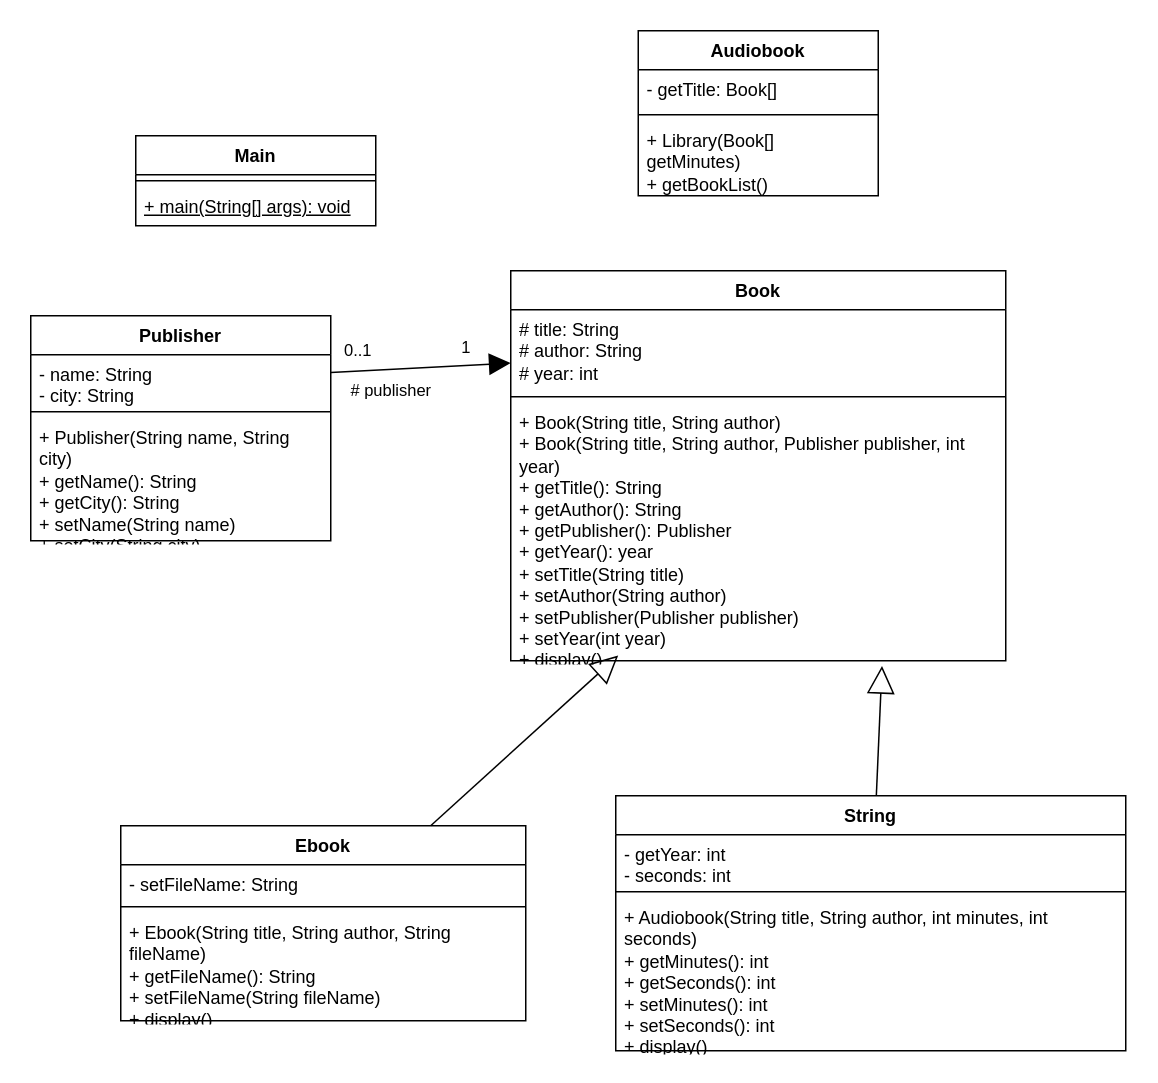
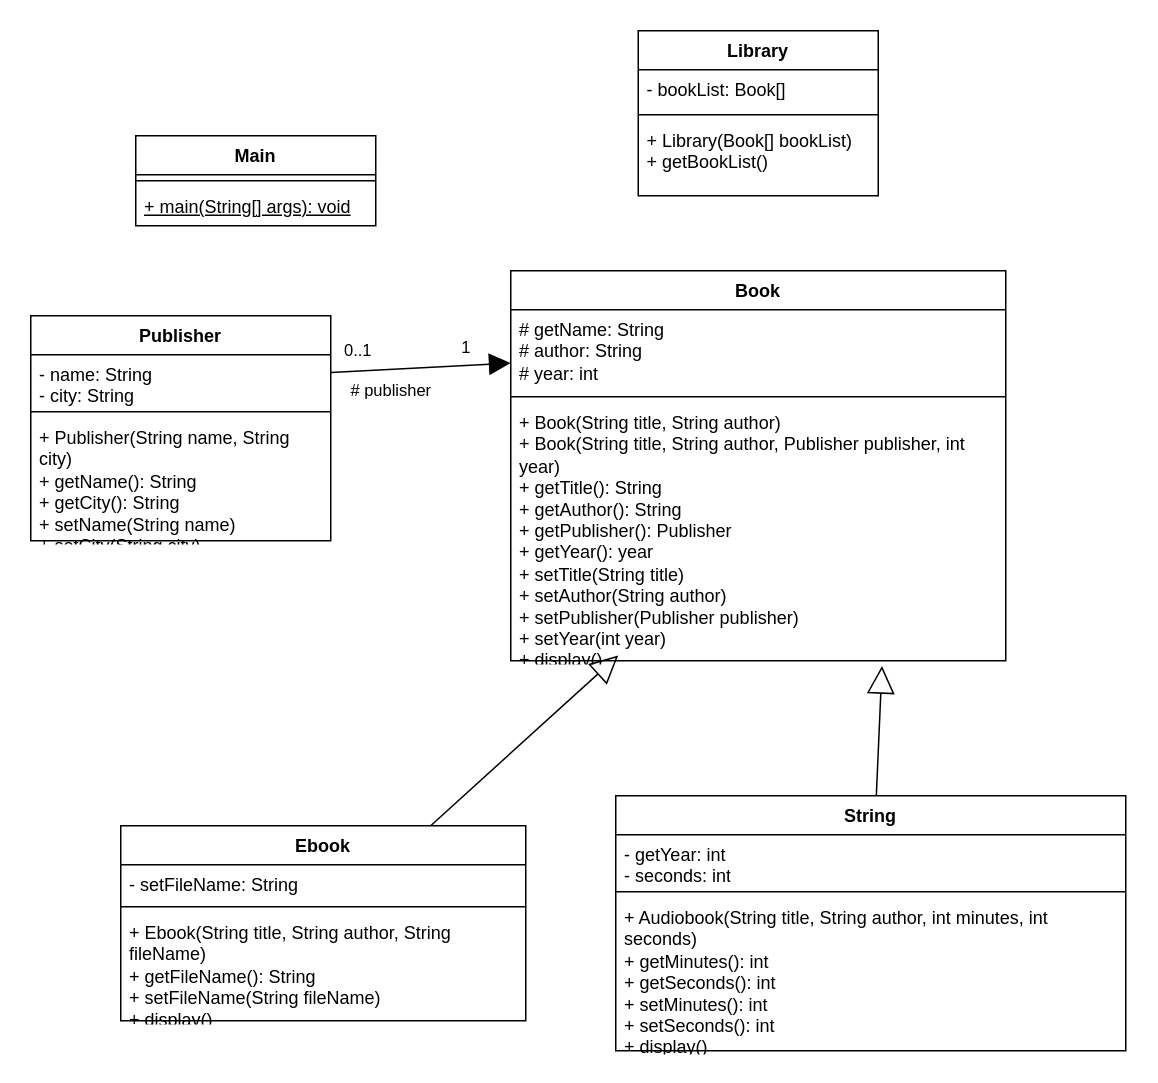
- <mxCell id="2" value="Audiobook" style="swimlane;fontStyle=1;align=center;verticalAlign=top;childLayout=stackLayout;horizontal=1;startSize=26;horizontalStack=0;resizeParent=1;resizeParentMax=0;resizeLast=0;collapsible=1;marginBottom=0;whiteSpace=wrap;html=1;" parent="1" vertex="1"><mxGeometry x="425" y="20" width="160" height="110" as="geometry" /></mxCell>
+ <mxCell id="2" value="Library" style="swimlane;fontStyle=1;align=center;verticalAlign=top;childLayout=stackLayout;horizontal=1;startSize=26;horizontalStack=0;resizeParent=1;resizeParentMax=0;resizeLast=0;collapsible=1;marginBottom=0;whiteSpace=wrap;html=1;" parent="1" vertex="1"><mxGeometry x="425" y="20" width="160" height="110" as="geometry" /></mxCell>
- <mxCell id="3" value="&lt;div&gt;- getTitle: Book[]&lt;/div&gt;" style="text;strokeColor=none;fillColor=none;align=left;verticalAlign=top;spacingLeft=4;spacingRight=4;overflow=hidden;rotatable=0;points=[[0,0.5],[1,0.5]];portConstraint=eastwest;whiteSpace=wrap;html=1;" parent="2" vertex="1"><mxGeometry y="26" width="160" height="26" as="geometry" /></mxCell>
+ <mxCell id="3" value="&lt;div&gt;- bookList: Book[]&lt;/div&gt;" style="text;strokeColor=none;fillColor=none;align=left;verticalAlign=top;spacingLeft=4;spacingRight=4;overflow=hidden;rotatable=0;points=[[0,0.5],[1,0.5]];portConstraint=eastwest;whiteSpace=wrap;html=1;" parent="2" vertex="1"><mxGeometry y="26" width="160" height="26" as="geometry" /></mxCell>
- <mxCell id="5" value="&lt;div&gt;+ Library(Book[] getMinutes)&lt;/div&gt;&lt;div&gt;+ getBookList()&lt;br&gt;&lt;/div&gt;" style="text;strokeColor=none;fillColor=none;align=left;verticalAlign=top;spacingLeft=4;spacingRight=4;overflow=hidden;rotatable=0;points=[[0,0.5],[1,0.5]];portConstraint=eastwest;whiteSpace=wrap;html=1;" parent="2" vertex="1"><mxGeometry y="60" width="160" height="50" as="geometry" /></mxCell>
+ <mxCell id="5" value="&lt;div&gt;+ Library(Book[] bookList)&lt;/div&gt;&lt;div&gt;+ getBookList()&lt;br&gt;&lt;/div&gt;" style="text;strokeColor=none;fillColor=none;align=left;verticalAlign=top;spacingLeft=4;spacingRight=4;overflow=hidden;rotatable=0;points=[[0,0.5],[1,0.5]];portConstraint=eastwest;whiteSpace=wrap;html=1;" parent="2" vertex="1"><mxGeometry y="60" width="160" height="50" as="geometry" /></mxCell>
- <mxCell id="10" value="&lt;div&gt;# title: String&lt;/div&gt;&lt;div&gt;# author: String&lt;br&gt;&lt;/div&gt;&lt;div&gt;# year: int&lt;br&gt;&lt;/div&gt;" style="text;strokeColor=none;fillColor=none;align=left;verticalAlign=top;spacingLeft=4;spacingRight=4;overflow=hidden;rotatable=0;points=[[0,0.5],[1,0.5]];portConstraint=eastwest;whiteSpace=wrap;html=1;" parent="9" vertex="1"><mxGeometry y="26" width="330" height="54" as="geometry" /></mxCell>
+ <mxCell id="10" value="&lt;div&gt;# getName: String&lt;/div&gt;&lt;div&gt;# author: String&lt;br&gt;&lt;/div&gt;&lt;div&gt;# year: int&lt;br&gt;&lt;/div&gt;" style="text;strokeColor=none;fillColor=none;align=left;verticalAlign=top;spacingLeft=4;spacingRight=4;overflow=hidden;rotatable=0;points=[[0,0.5],[1,0.5]];portConstraint=eastwest;whiteSpace=wrap;html=1;" parent="9" vertex="1"><mxGeometry y="26" width="330" height="54" as="geometry" /></mxCell>
